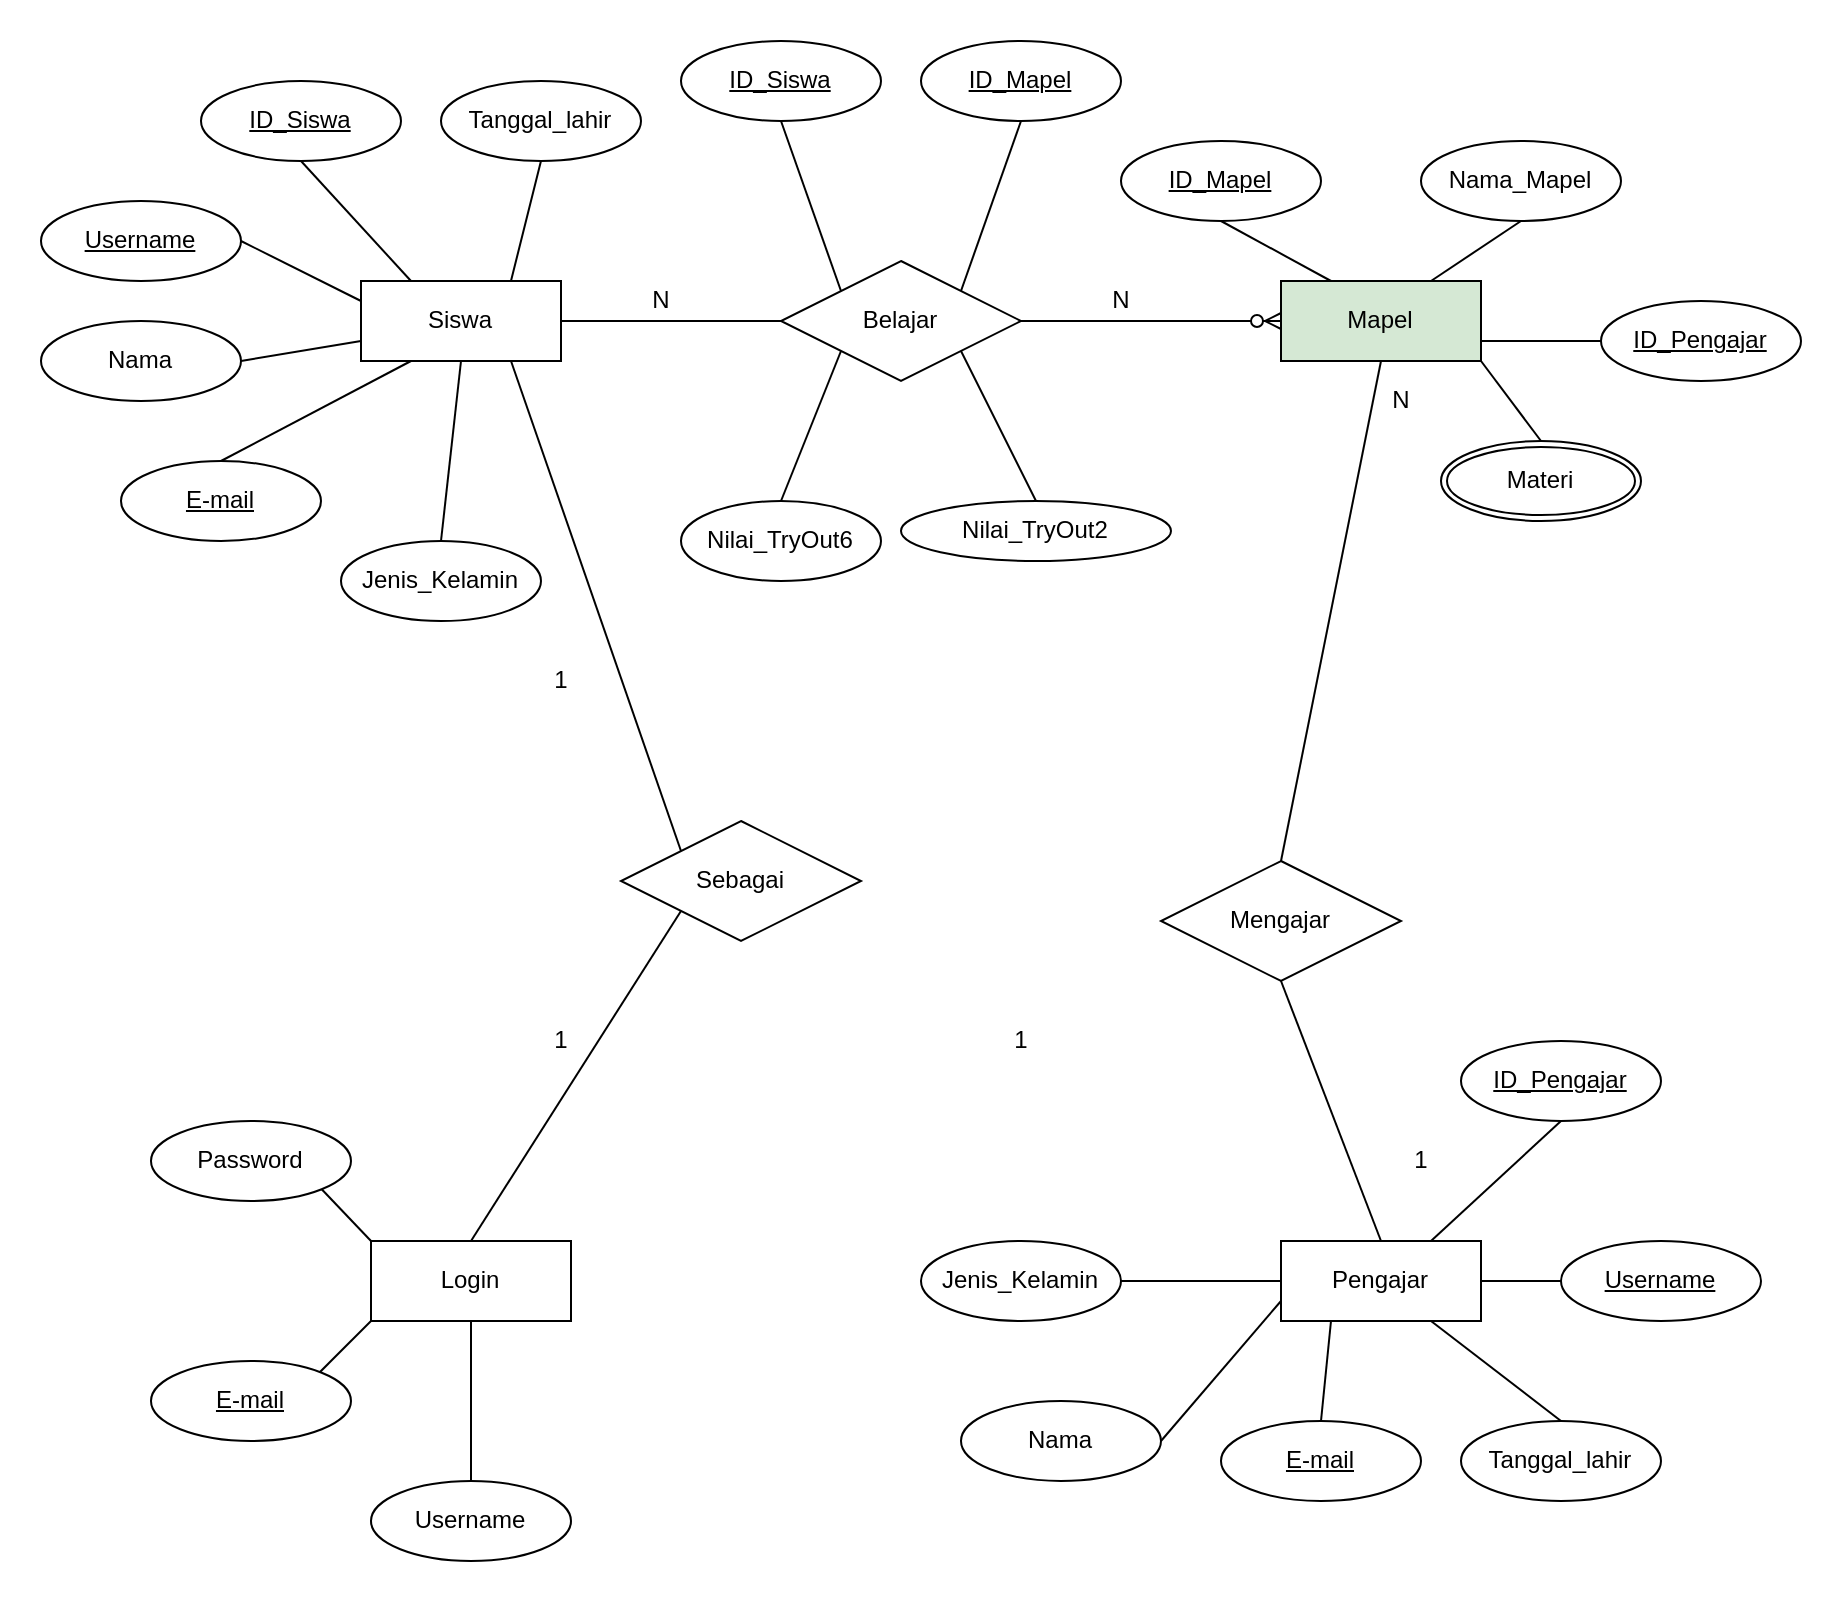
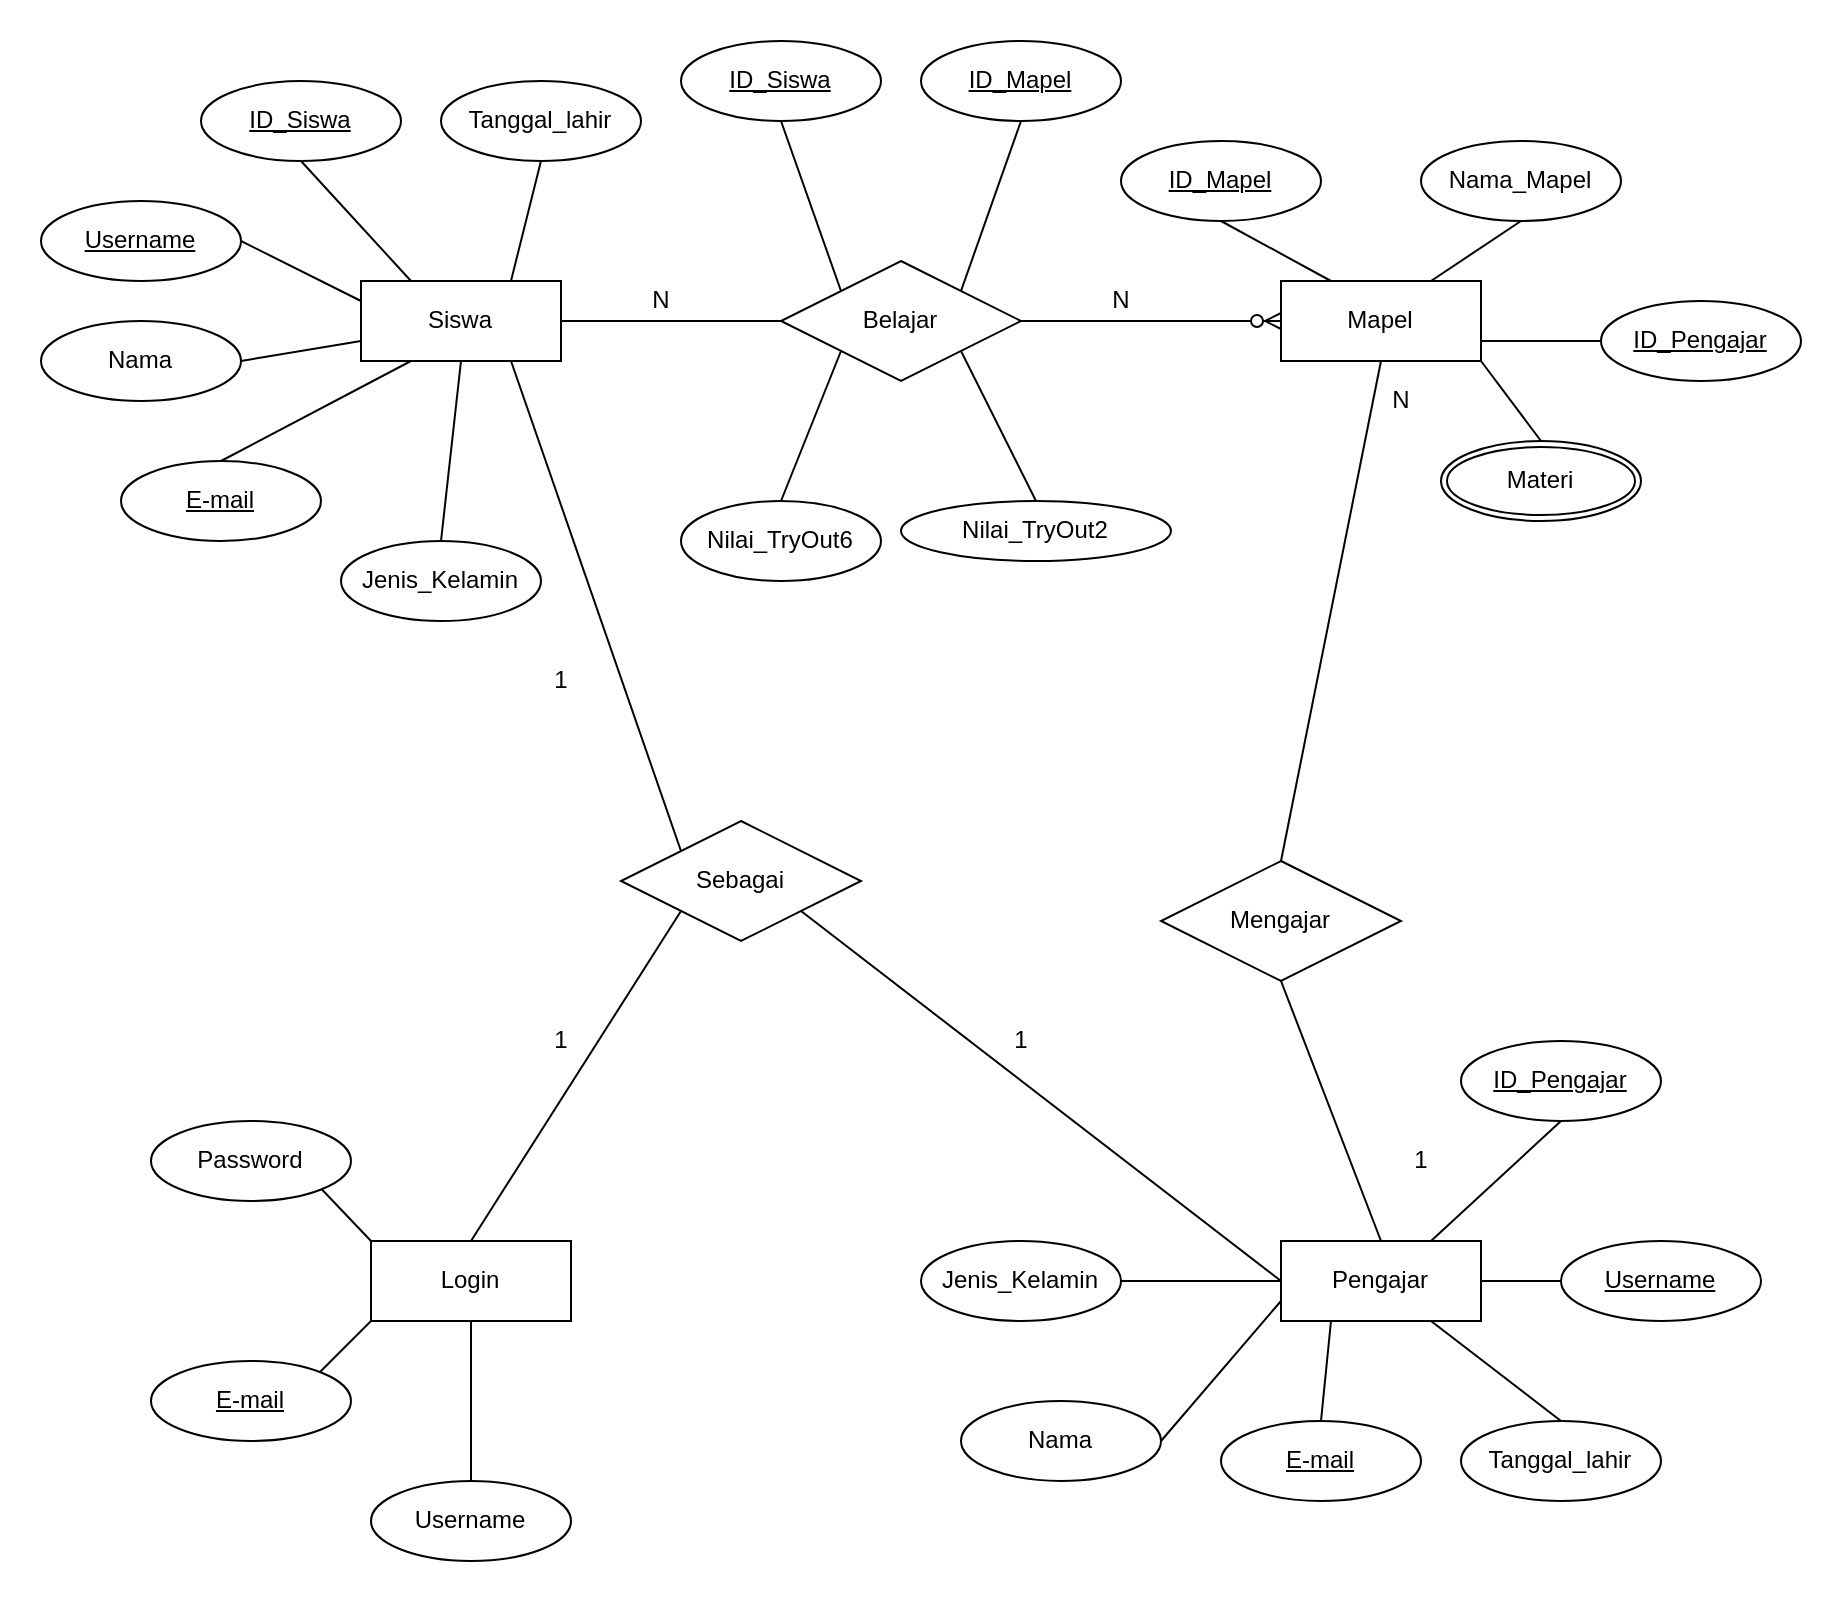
- <mxCell id="8" value="Mapel" style="whiteSpace=wrap;html=1;align=center;fillColor=#d5e8d4;" parent="1" vertex="1"><mxGeometry x="640" y="140" width="100" height="40" as="geometry" /></mxCell>
+ <mxCell id="8" value="Mapel" style="whiteSpace=wrap;html=1;align=center;" parent="1" vertex="1"><mxGeometry x="640" y="140" width="100" height="40" as="geometry" /></mxCell>
+ <mxCell id="56" value="" style="endArrow=none;html=1;rounded=0;exitX=1;exitY=1;exitDx=0;exitDy=0;entryX=0;entryY=0.5;entryDx=0;entryDy=0;" parent="1" source="54" target="31" edge="1"><mxGeometry relative="1" as="geometry"><mxPoint x="360" y="475" as="sourcePoint" /><mxPoint x="210" y="630" as="targetPoint" /></mxGeometry></mxCell>
